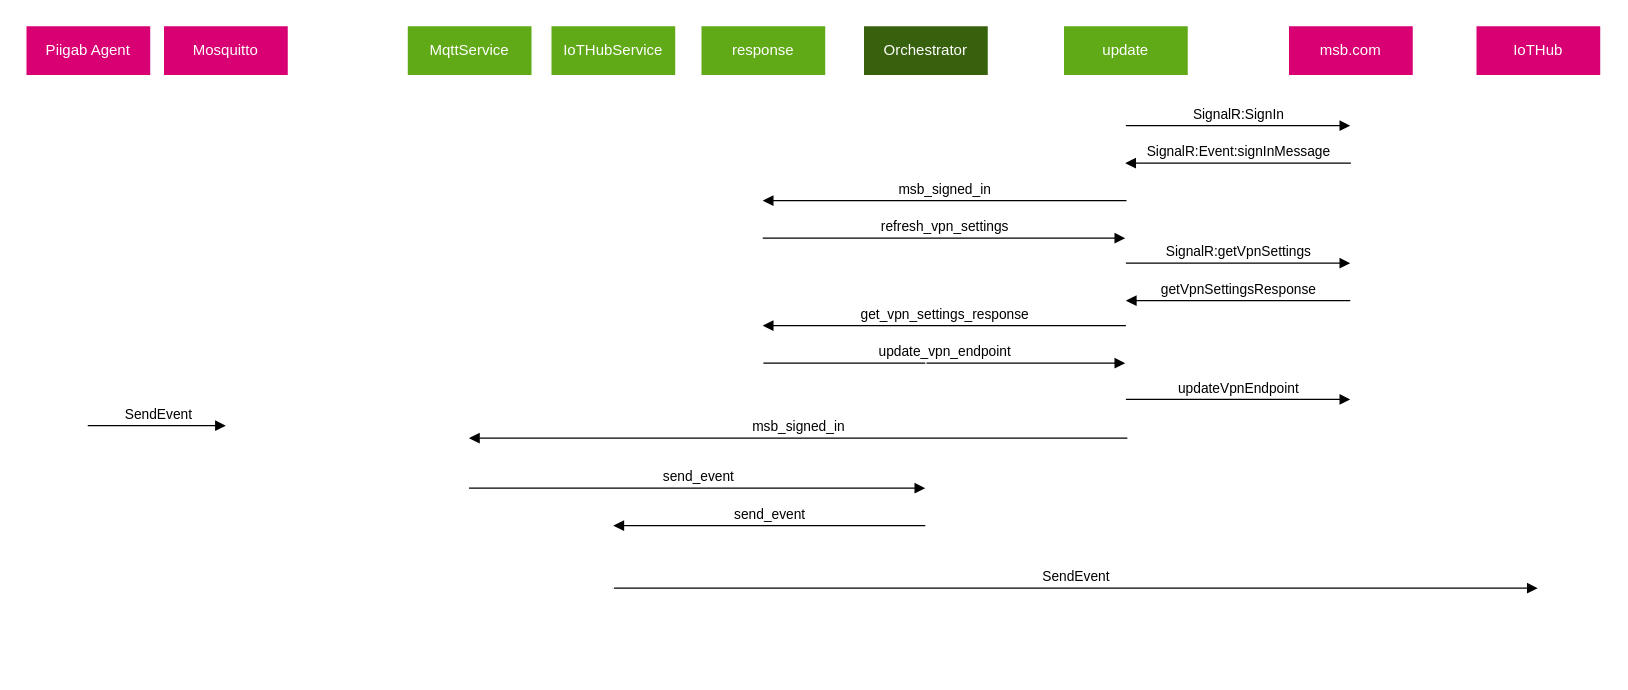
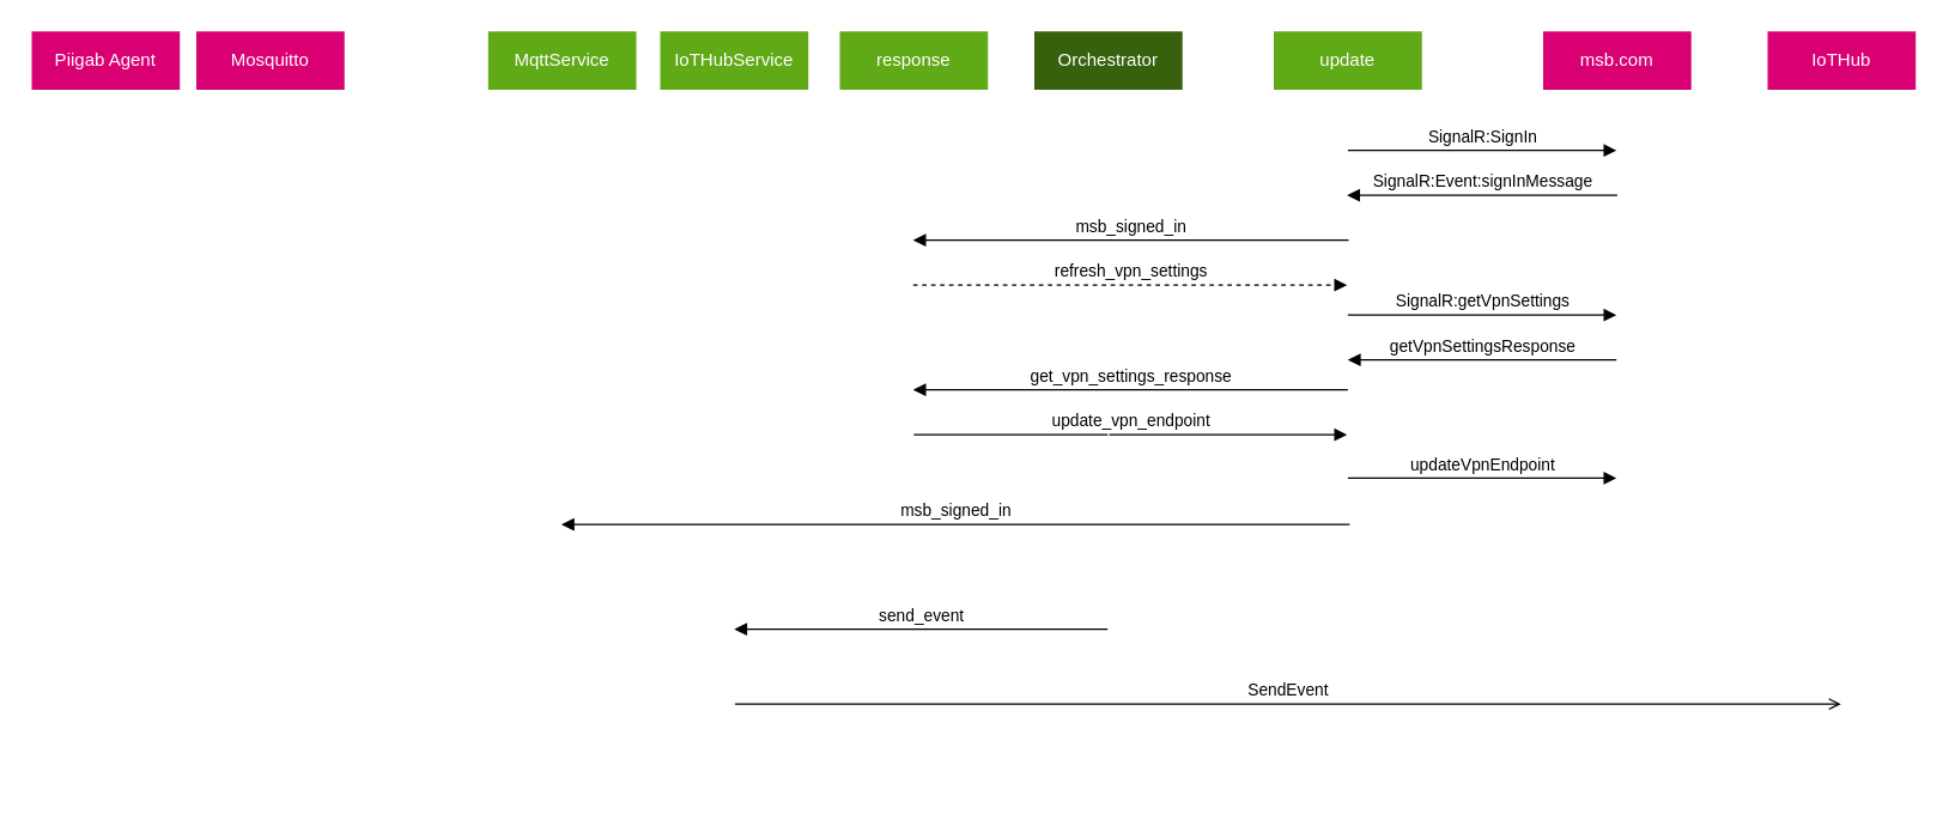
- <mxCell id="12" value="refresh_vpn_settings" style="html=1;verticalAlign=bottom;endArrow=block;rounded=0;" parent="1" source="2" target="4" edge="1"><mxGeometry width="80" relative="1" as="geometry"><mxPoint x="580" y="190" as="sourcePoint" /><mxPoint x="660" y="190" as="targetPoint" /><Array as="points"><mxPoint x="610" y="190" /></Array></mxGeometry></mxCell>
+ <mxCell id="12" value="refresh_vpn_settings" style="html=1;verticalAlign=bottom;endArrow=block;rounded=0;dashed=1;" parent="1" source="2" target="4" edge="1"><mxGeometry width="80" relative="1" as="geometry"><mxPoint x="580" y="190" as="sourcePoint" /><mxPoint x="660" y="190" as="targetPoint" /><Array as="points"><mxPoint x="610" y="190" /></Array></mxGeometry></mxCell>
- <mxCell id="17" value="SendEvent" style="html=1;verticalAlign=bottom;endArrow=block;rounded=0;" parent="1" source="15" target="20" edge="1"><mxGeometry width="80" relative="1" as="geometry"><mxPoint x="150" y="340" as="sourcePoint" /><mxPoint x="1260" y="330" as="targetPoint" /><Array as="points"><mxPoint x="180" y="340" /></Array></mxGeometry></mxCell>
- <mxCell id="23" value="send_event" style="html=1;verticalAlign=bottom;endArrow=block;rounded=0;" edge="1" parent="1" source="18" target="10"><mxGeometry width="80" relative="1" as="geometry"><mxPoint x="380" y="390" as="sourcePoint" /><mxPoint x="574.69" y="390" as="targetPoint" /><Array as="points"><mxPoint x="530.19" y="390" /></Array></mxGeometry></mxCell>
- <mxCell id="19" value="SendEvent" style="html=1;verticalAlign=bottom;endArrow=block;rounded=0;" parent="1" target="16" edge="1" source="21"><mxGeometry width="80" relative="1" as="geometry"><mxPoint x="425" y="370" as="sourcePoint" /><mxPoint x="699.5" y="370" as="targetPoint" /><Array as="points"><mxPoint x="570" y="470" /><mxPoint x="640" y="470" /></Array></mxGeometry></mxCell>
+ <mxCell id="19" value="SendEvent" style="html=1;verticalAlign=bottom;endArrow=open;rounded=0;" parent="1" target="16" edge="1" source="21"><mxGeometry width="80" relative="1" as="geometry"><mxPoint x="425" y="370" as="sourcePoint" /><mxPoint x="699.5" y="370" as="targetPoint" /><Array as="points"><mxPoint x="570" y="470" /><mxPoint x="640" y="470" /></Array></mxGeometry></mxCell>
